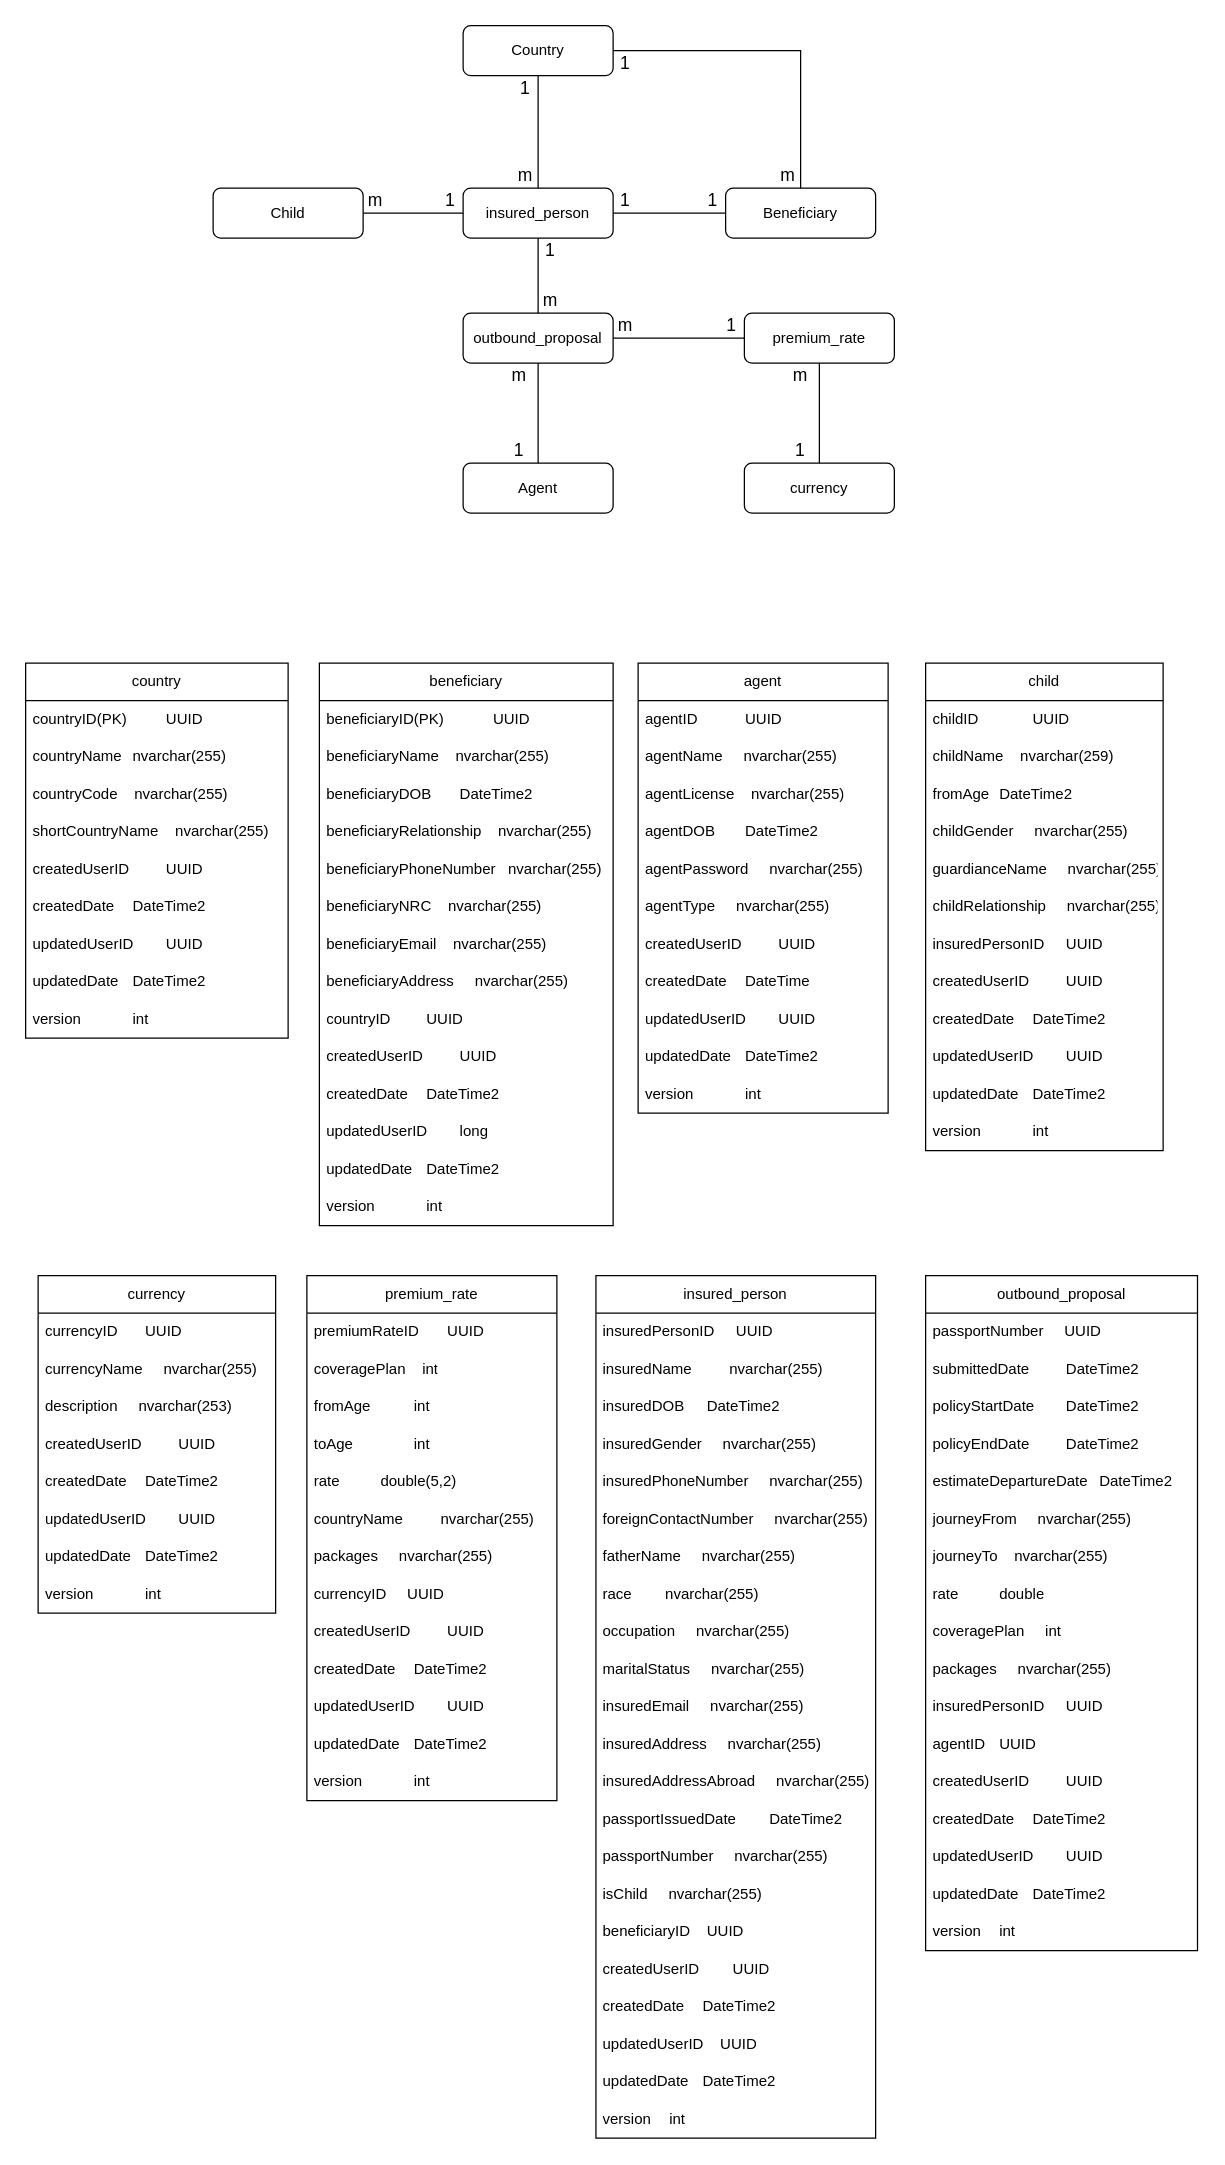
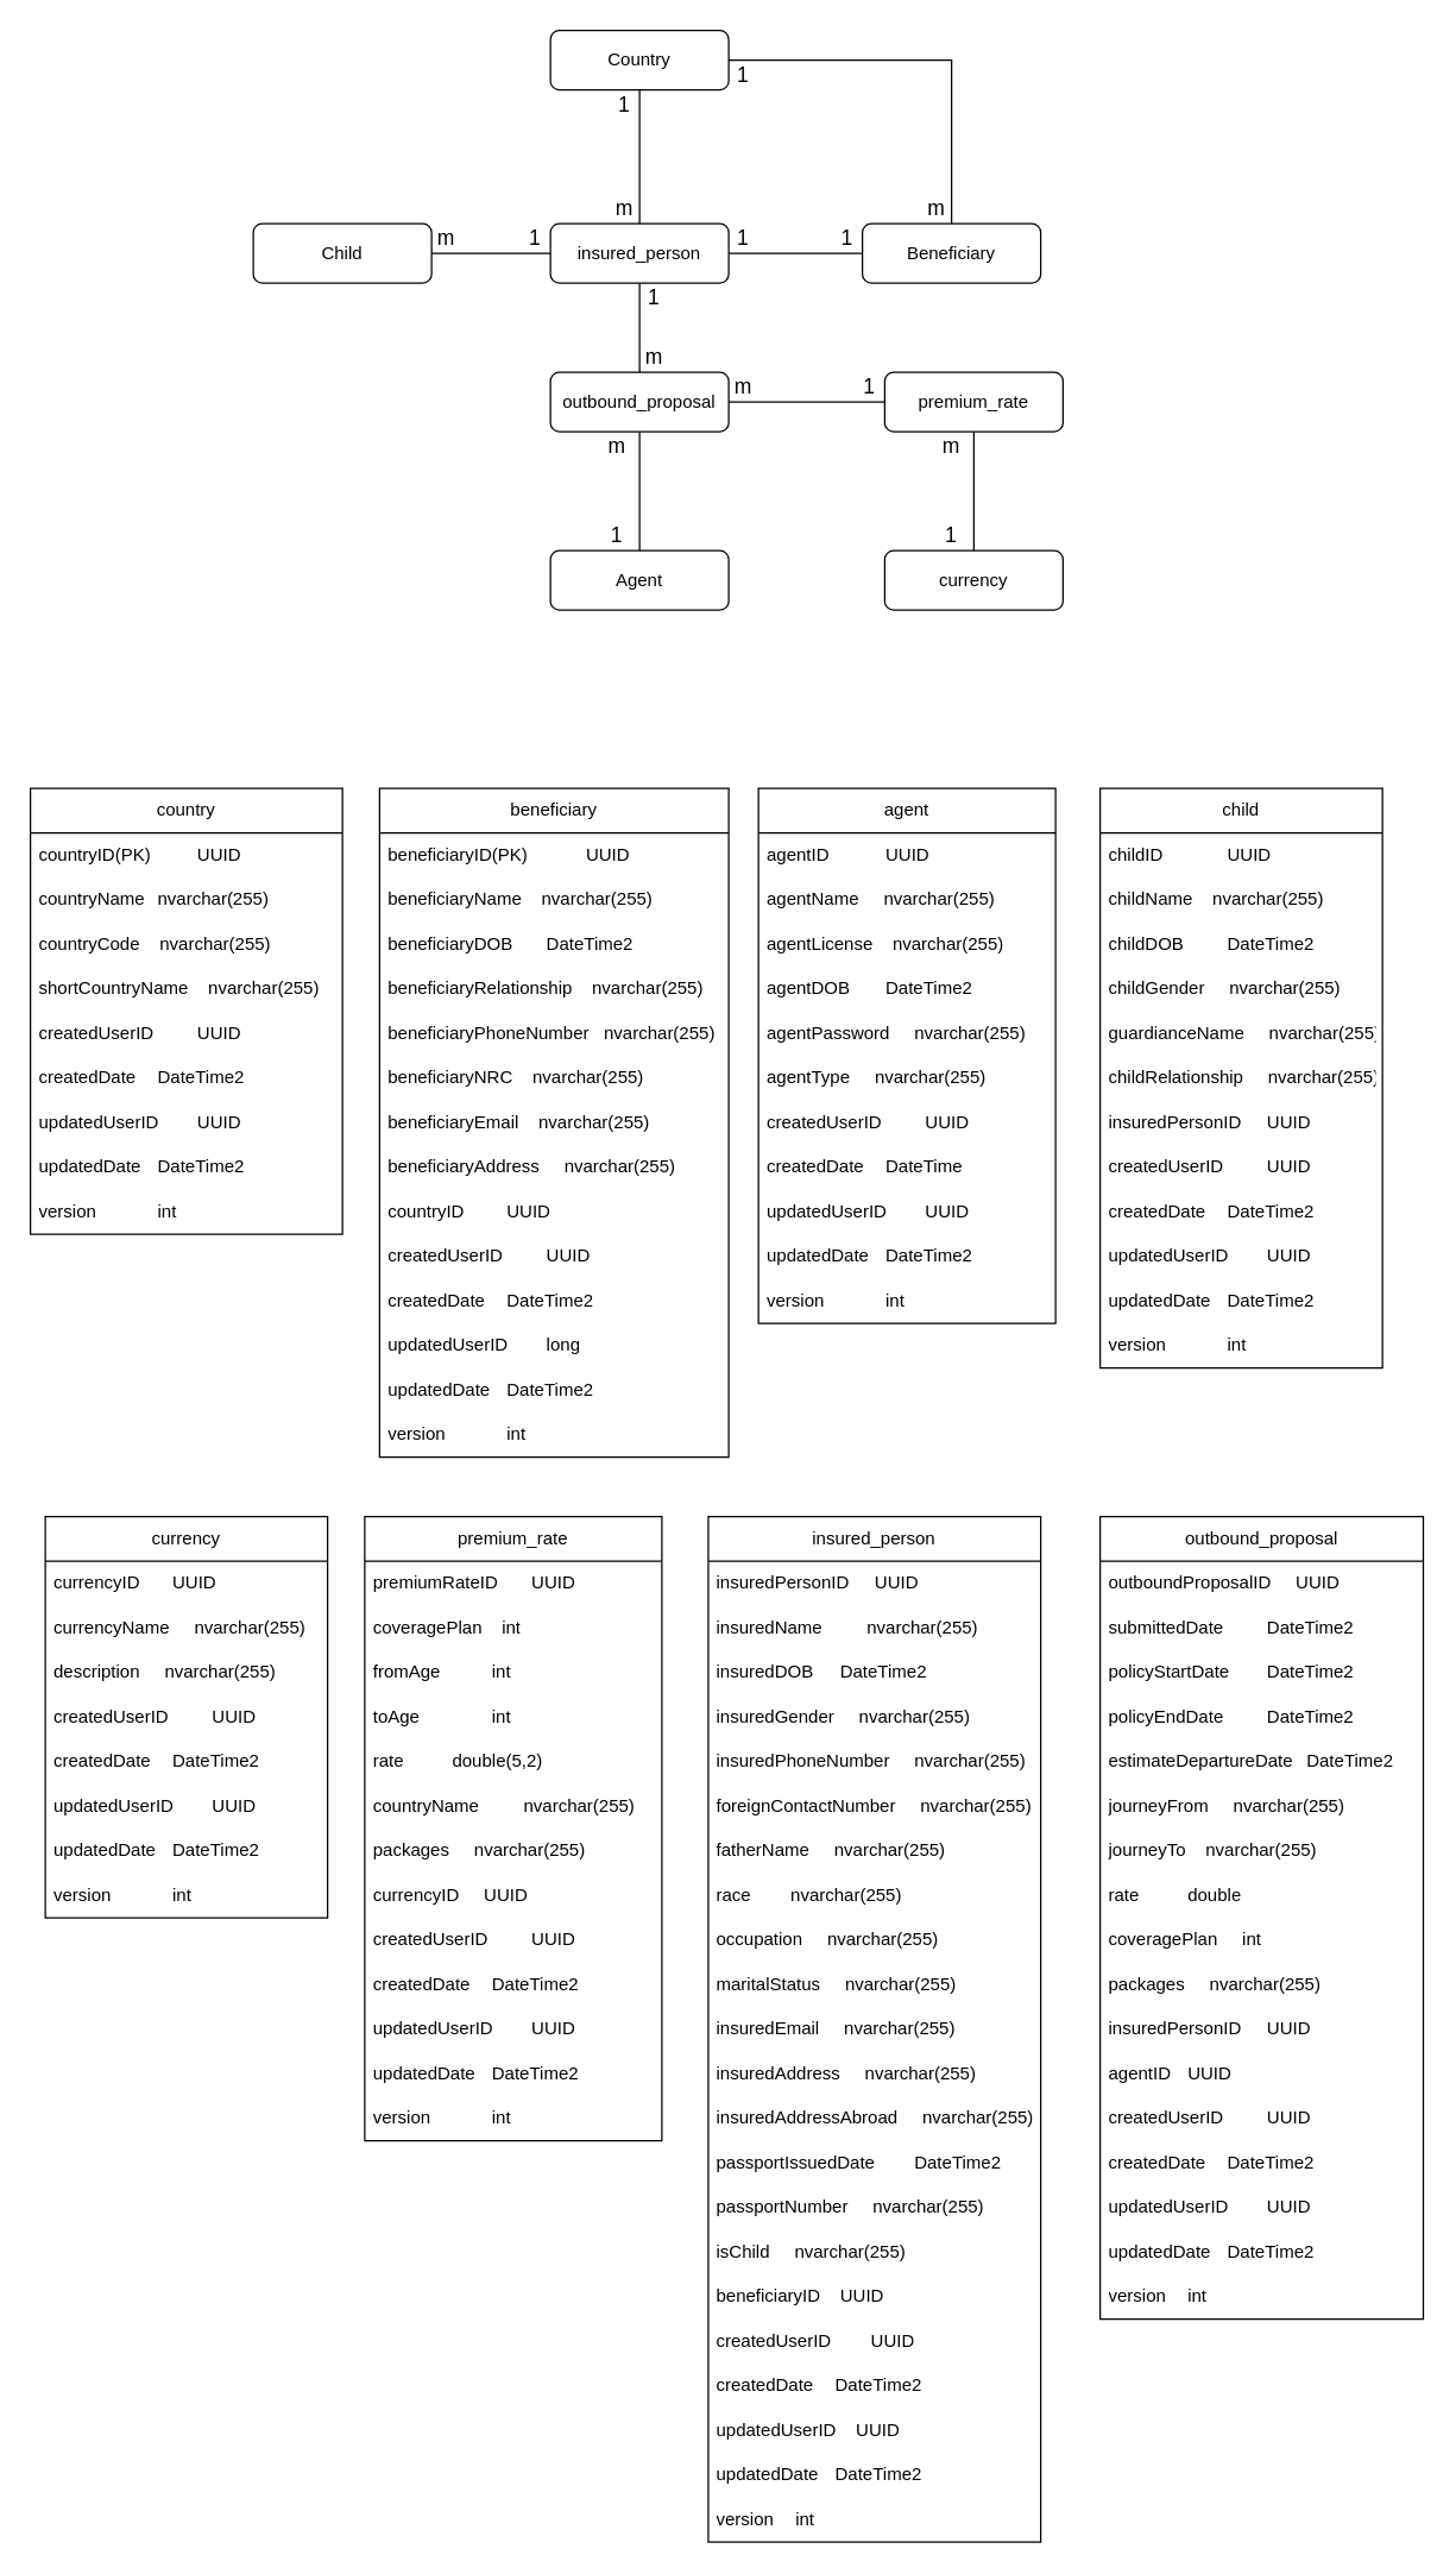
- <mxCell id="56" value="childName&lt;span style=&quot;&quot;&gt;&lt;span style=&quot;white-space: pre;&quot;&gt;&amp;nbsp;&amp;nbsp;&amp;nbsp;&amp;nbsp;&lt;/span&gt;&lt;/span&gt;nvarchar(259)" style="text;strokeColor=none;fillColor=none;align=left;verticalAlign=middle;spacingLeft=4;spacingRight=4;overflow=hidden;points=[[0,0.5],[1,0.5]];portConstraint=eastwest;rotatable=0;whiteSpace=wrap;html=1;" parent="54" vertex="1"><mxGeometry y="60" width="190" height="30" as="geometry" /></mxCell>
+ <mxCell id="56" value="childName&lt;span style=&quot;&quot;&gt;&lt;span style=&quot;white-space: pre;&quot;&gt;&amp;nbsp;&amp;nbsp;&amp;nbsp;&amp;nbsp;&lt;/span&gt;&lt;/span&gt;nvarchar(255)" style="text;strokeColor=none;fillColor=none;align=left;verticalAlign=middle;spacingLeft=4;spacingRight=4;overflow=hidden;points=[[0,0.5],[1,0.5]];portConstraint=eastwest;rotatable=0;whiteSpace=wrap;html=1;" parent="54" vertex="1"><mxGeometry y="60" width="190" height="30" as="geometry" /></mxCell>
- <mxCell id="57" value="fromAge&amp;nbsp;&lt;span style=&quot;white-space: pre;&quot;&gt;&#09;&lt;/span&gt;DateTime2" style="text;strokeColor=none;fillColor=none;align=left;verticalAlign=middle;spacingLeft=4;spacingRight=4;overflow=hidden;points=[[0,0.5],[1,0.5]];portConstraint=eastwest;rotatable=0;whiteSpace=wrap;html=1;" parent="54" vertex="1"><mxGeometry y="90" width="190" height="30" as="geometry" /></mxCell>
+ <mxCell id="57" value="childDOB&amp;nbsp;&lt;span style=&quot;white-space: pre;&quot;&gt;&#09;&lt;/span&gt;DateTime2" style="text;strokeColor=none;fillColor=none;align=left;verticalAlign=middle;spacingLeft=4;spacingRight=4;overflow=hidden;points=[[0,0.5],[1,0.5]];portConstraint=eastwest;rotatable=0;whiteSpace=wrap;html=1;" parent="54" vertex="1"><mxGeometry y="90" width="190" height="30" as="geometry" /></mxCell>
- <mxCell id="114" value="passportNumber&amp;nbsp;&lt;span style=&quot;&quot;&gt;&lt;span style=&quot;white-space: pre;&quot;&gt;&amp;nbsp;&amp;nbsp;&amp;nbsp;&amp;nbsp;&lt;/span&gt;&lt;/span&gt;UUID" style="text;strokeColor=none;fillColor=none;align=left;verticalAlign=middle;spacingLeft=4;spacingRight=4;overflow=hidden;points=[[0,0.5],[1,0.5]];portConstraint=eastwest;rotatable=0;whiteSpace=wrap;html=1;" parent="113" vertex="1"><mxGeometry y="30" width="217.5" height="30" as="geometry" /></mxCell>
+ <mxCell id="114" value="outboundProposalID&amp;nbsp;&lt;span style=&quot;&quot;&gt;&lt;span style=&quot;white-space: pre;&quot;&gt;&amp;nbsp;&amp;nbsp;&amp;nbsp;&amp;nbsp;&lt;/span&gt;&lt;/span&gt;UUID" style="text;strokeColor=none;fillColor=none;align=left;verticalAlign=middle;spacingLeft=4;spacingRight=4;overflow=hidden;points=[[0,0.5],[1,0.5]];portConstraint=eastwest;rotatable=0;whiteSpace=wrap;html=1;" parent="113" vertex="1"><mxGeometry y="30" width="217.5" height="30" as="geometry" /></mxCell>
- <mxCell id="142" value="description&amp;nbsp;&lt;span style=&quot;&quot;&gt;&lt;span style=&quot;white-space: pre;&quot;&gt;&amp;nbsp;&amp;nbsp;&amp;nbsp;&amp;nbsp;&lt;/span&gt;&lt;/span&gt;nvarchar(253)" style="text;strokeColor=none;fillColor=none;align=left;verticalAlign=middle;spacingLeft=4;spacingRight=4;overflow=hidden;points=[[0,0.5],[1,0.5]];portConstraint=eastwest;rotatable=0;whiteSpace=wrap;html=1;" parent="139" vertex="1"><mxGeometry y="90" width="190" height="30" as="geometry" /></mxCell>
+ <mxCell id="142" value="description&amp;nbsp;&lt;span style=&quot;&quot;&gt;&lt;span style=&quot;white-space: pre;&quot;&gt;&amp;nbsp;&amp;nbsp;&amp;nbsp;&amp;nbsp;&lt;/span&gt;&lt;/span&gt;nvarchar(255)" style="text;strokeColor=none;fillColor=none;align=left;verticalAlign=middle;spacingLeft=4;spacingRight=4;overflow=hidden;points=[[0,0.5],[1,0.5]];portConstraint=eastwest;rotatable=0;whiteSpace=wrap;html=1;" parent="139" vertex="1"><mxGeometry y="90" width="190" height="30" as="geometry" /></mxCell>
